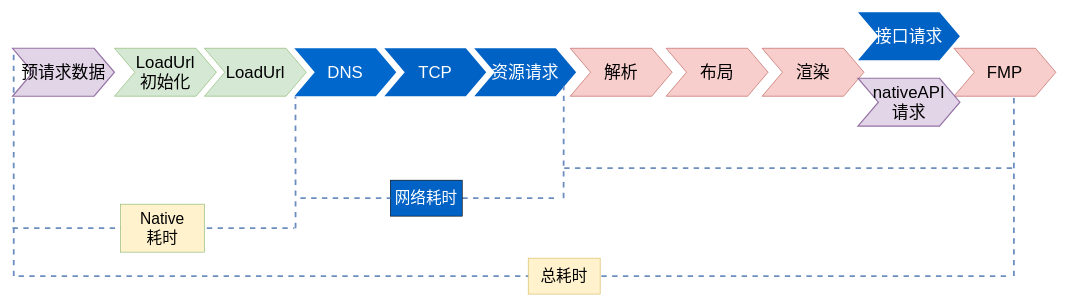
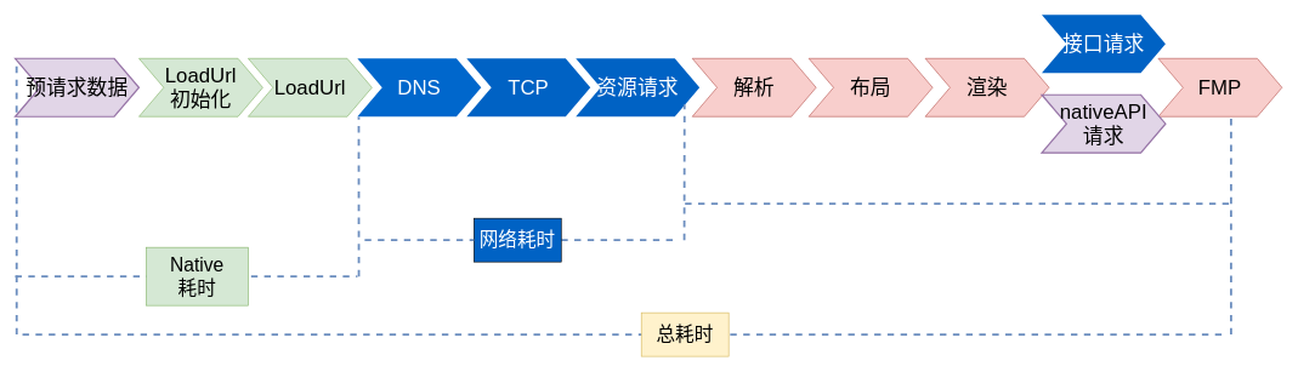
- <mxCell id="13" value="&lt;font style=&quot;font-size: 26px&quot;&gt;Native&lt;br&gt;耗时&lt;/font&gt;" style="rounded=0;whiteSpace=wrap;html=1;fillColor=#fff2cc;strokeColor=#82b366;" vertex="1" parent="1"><mxGeometry x="200" y="340" width="140" height="80" as="geometry" /></mxCell>
+ <mxCell id="13" value="&lt;font style=&quot;font-size: 26px&quot;&gt;Native&lt;br&gt;耗时&lt;/font&gt;" style="rounded=0;whiteSpace=wrap;html=1;fillColor=#d5e8d4;strokeColor=#82b366;" vertex="1" parent="1"><mxGeometry x="200" y="340" width="140" height="80" as="geometry" /></mxCell>
